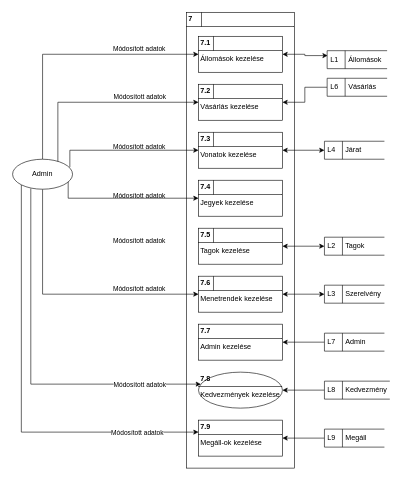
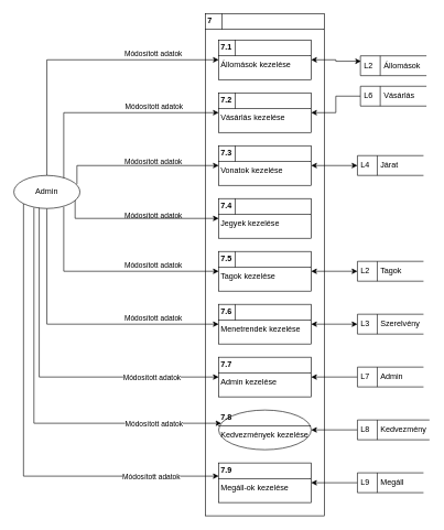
- <mxCell id="25" value="L1&amp;nbsp; &amp;nbsp; &amp;nbsp;Állomások" style="html=1;dashed=0;whiteSpace=wrap;shape=mxgraph.dfd.dataStoreID;align=left;spacingLeft=3;points=[[0,0],[0.5,0],[1,0],[0,0.5],[1,0.5],[0,1],[0.5,1],[1,1]];" parent="1" vertex="1"><mxGeometry x="544.5" y="84" width="100" height="30" as="geometry" /></mxCell>
+ <mxCell id="25" value="L2&amp;nbsp; &amp;nbsp; &amp;nbsp;Állomások" style="html=1;dashed=0;whiteSpace=wrap;shape=mxgraph.dfd.dataStoreID;align=left;spacingLeft=3;points=[[0,0],[0.5,0],[1,0],[0,0.5],[1,0.5],[0,1],[0.5,1],[1,1]];" parent="1" vertex="1"><mxGeometry x="544.5" y="84" width="100" height="30" as="geometry" /></mxCell>
+ <mxCell id="32" style="edgeStyle=orthogonalEdgeStyle;rounded=0;orthogonalLoop=1;jettySize=auto;html=1;exitX=0;exitY=0.5;exitDx=0;exitDy=0;entryX=0.755;entryY=0.954;entryDx=0;entryDy=0;entryPerimeter=0;startArrow=classic;startFill=1;endArrow=none;" parent="1" source="29" target="24" edge="1"><mxGeometry relative="1" as="geometry"><Array as="points"><mxPoint x="95" y="410" /></Array></mxGeometry></mxCell>
+ <mxCell id="18" value="" style="edgeStyle=orthogonalEdgeStyle;rounded=0;orthogonalLoop=1;jettySize=auto;html=1;exitX=0.384;exitY=0.932;exitDx=0;exitDy=0;exitPerimeter=0;" edge="1" parent="1" source="24" target="51"><mxGeometry relative="1" as="geometry"><Array as="points"><mxPoint x="58" y="570" /></Array></mxGeometry></mxCell>
+ <mxCell id="19" value="Módosított adatok" style="edgeLabel;html=1;align=center;verticalAlign=middle;resizable=0;points=[];" vertex="1" connectable="0" parent="18"><mxGeometry x="0.614" y="-1" relative="1" as="geometry"><mxPoint as="offset" /></mxGeometry></mxCell>
